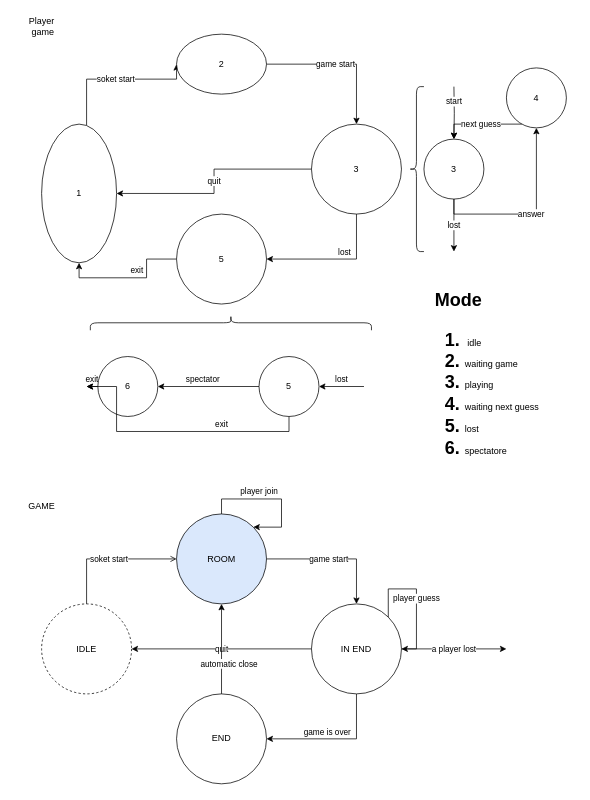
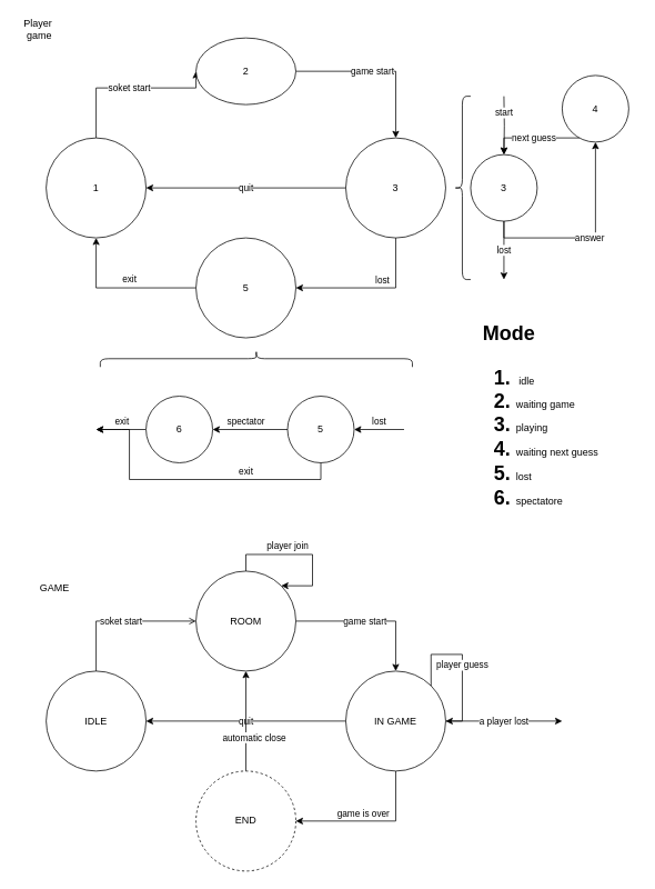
- <mxCell id="41" value="Player&lt;br&gt;&amp;nbsp;game" style="text;html=1;align=center;verticalAlign=middle;resizable=0;points=[];autosize=1;" vertex="1" parent="1"><mxGeometry x="30" y="20" width="50" height="30" as="geometry" /></mxCell>
+ <mxCell id="41" value="Player&lt;br&gt;&amp;nbsp;game" style="text;html=1;align=center;verticalAlign=middle;resizable=0;points=[];autosize=1;" vertex="1" parent="1"><mxGeometry x="20" y="20" width="50" height="30" as="geometry" /></mxCell>
- <mxCell id="3" value="1" style="ellipse;whiteSpace=wrap;html=1;aspect=fixed;" parent="1" vertex="1"><mxGeometry x="55" y="165" width="100" height="185" as="geometry" /></mxCell>
+ <mxCell id="3" value="1" style="ellipse;whiteSpace=wrap;html=1;aspect=fixed;" parent="1" vertex="1"><mxGeometry x="55" y="165" width="120" height="120" as="geometry" /></mxCell>
- <mxCell id="15" value="6" style="ellipse;whiteSpace=wrap;html=1;aspect=fixed;" parent="1" vertex="1"><mxGeometry x="130" y="475" width="80" height="80" as="geometry" /></mxCell>
+ <mxCell id="15" value="6" style="ellipse;whiteSpace=wrap;html=1;aspect=fixed;" parent="1" vertex="1"><mxGeometry x="175" y="475" width="80" height="80" as="geometry" /></mxCell>
- <mxCell id="40" value="GAME" style="text;html=1;align=center;verticalAlign=middle;resizable=0;points=[];autosize=1;" vertex="1" parent="1"><mxGeometry x="30" y="665" width="50" height="20" as="geometry" /></mxCell>
+ <mxCell id="40" value="GAME" style="text;html=1;align=center;verticalAlign=middle;resizable=0;points=[];autosize=1;" vertex="1" parent="1"><mxGeometry x="40" y="695" width="50" height="20" as="geometry" /></mxCell>
- <mxCell id="32" value="ROOM" style="ellipse;whiteSpace=wrap;html=1;aspect=fixed;fillColor=#dae8fc;" vertex="1" parent="1"><mxGeometry x="235" y="685" width="120" height="120" as="geometry" /></mxCell>
+ <mxCell id="32" value="ROOM" style="ellipse;whiteSpace=wrap;html=1;aspect=fixed;" vertex="1" parent="1"><mxGeometry x="235" y="685" width="120" height="120" as="geometry" /></mxCell>
- <mxCell id="29" value="IDLE" style="ellipse;whiteSpace=wrap;html=1;aspect=fixed;dashed=1;" vertex="1" parent="1"><mxGeometry x="55" y="805" width="120" height="120" as="geometry" /></mxCell>
+ <mxCell id="29" value="IDLE" style="ellipse;whiteSpace=wrap;html=1;aspect=fixed;" vertex="1" parent="1"><mxGeometry x="55" y="805" width="120" height="120" as="geometry" /></mxCell>
- <mxCell id="37" value="IN END" style="ellipse;whiteSpace=wrap;html=1;aspect=fixed;" vertex="1" parent="1"><mxGeometry x="415" y="805" width="120" height="120" as="geometry" /></mxCell>
+ <mxCell id="37" value="IN GAME" style="ellipse;whiteSpace=wrap;html=1;aspect=fixed;" vertex="1" parent="1"><mxGeometry x="415" y="805" width="120" height="120" as="geometry" /></mxCell>
- <mxCell id="39" value="END" style="ellipse;whiteSpace=wrap;html=1;aspect=fixed;" vertex="1" parent="1"><mxGeometry x="235" y="925" width="120" height="120" as="geometry" /></mxCell>
+ <mxCell id="39" value="END" style="ellipse;whiteSpace=wrap;html=1;aspect=fixed;dashed=1;" vertex="1" parent="1"><mxGeometry x="235" y="925" width="120" height="120" as="geometry" /></mxCell>
